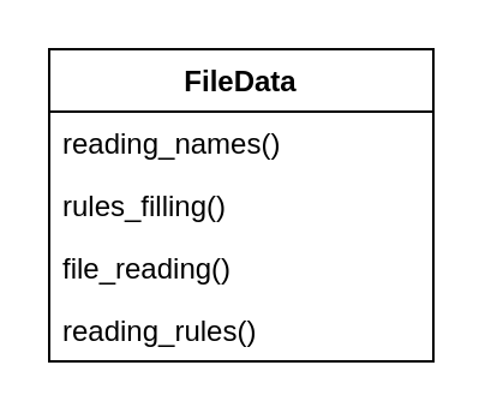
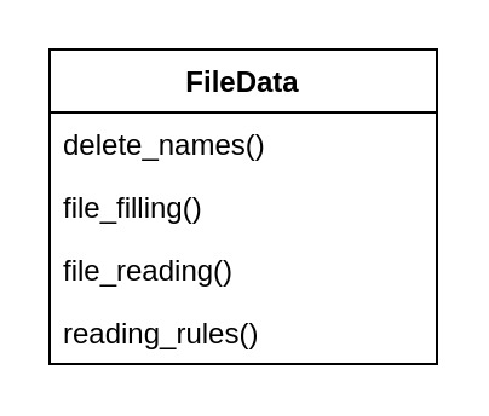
- <mxCell id="3" value="reading_names()" style="text;strokeColor=none;fillColor=none;align=left;verticalAlign=top;spacingLeft=4;spacingRight=4;overflow=hidden;rotatable=0;points=[[0,0.5],[1,0.5]];portConstraint=eastwest;whiteSpace=wrap;html=1;" vertex="1" parent="2"><mxGeometry y="26" width="160" height="26" as="geometry" /></mxCell>
+ <mxCell id="3" value="delete_names()" style="text;strokeColor=none;fillColor=none;align=left;verticalAlign=top;spacingLeft=4;spacingRight=4;overflow=hidden;rotatable=0;points=[[0,0.5],[1,0.5]];portConstraint=eastwest;whiteSpace=wrap;html=1;" vertex="1" parent="2"><mxGeometry y="26" width="160" height="26" as="geometry" /></mxCell>
- <mxCell id="4" value="rules_filling()" style="text;strokeColor=none;fillColor=none;align=left;verticalAlign=top;spacingLeft=4;spacingRight=4;overflow=hidden;rotatable=0;points=[[0,0.5],[1,0.5]];portConstraint=eastwest;whiteSpace=wrap;html=1;" vertex="1" parent="2"><mxGeometry y="52" width="160" height="26" as="geometry" /></mxCell>
+ <mxCell id="4" value="file_filling()" style="text;strokeColor=none;fillColor=none;align=left;verticalAlign=top;spacingLeft=4;spacingRight=4;overflow=hidden;rotatable=0;points=[[0,0.5],[1,0.5]];portConstraint=eastwest;whiteSpace=wrap;html=1;" vertex="1" parent="2"><mxGeometry y="52" width="160" height="26" as="geometry" /></mxCell>
